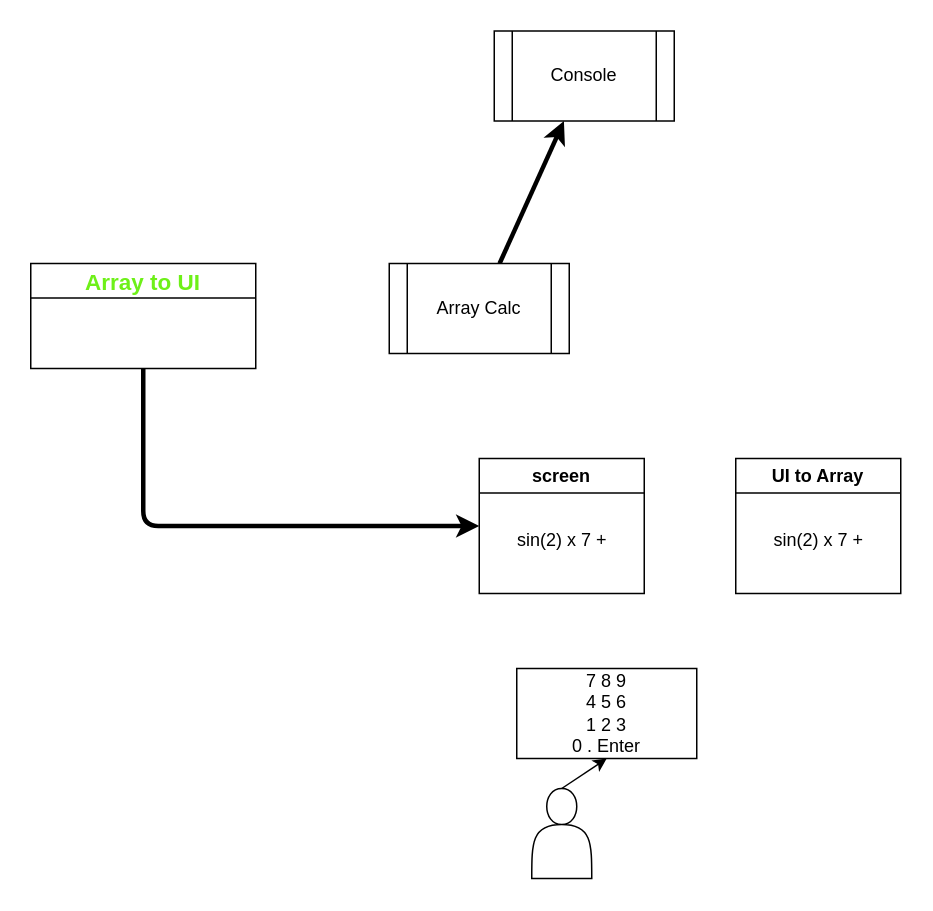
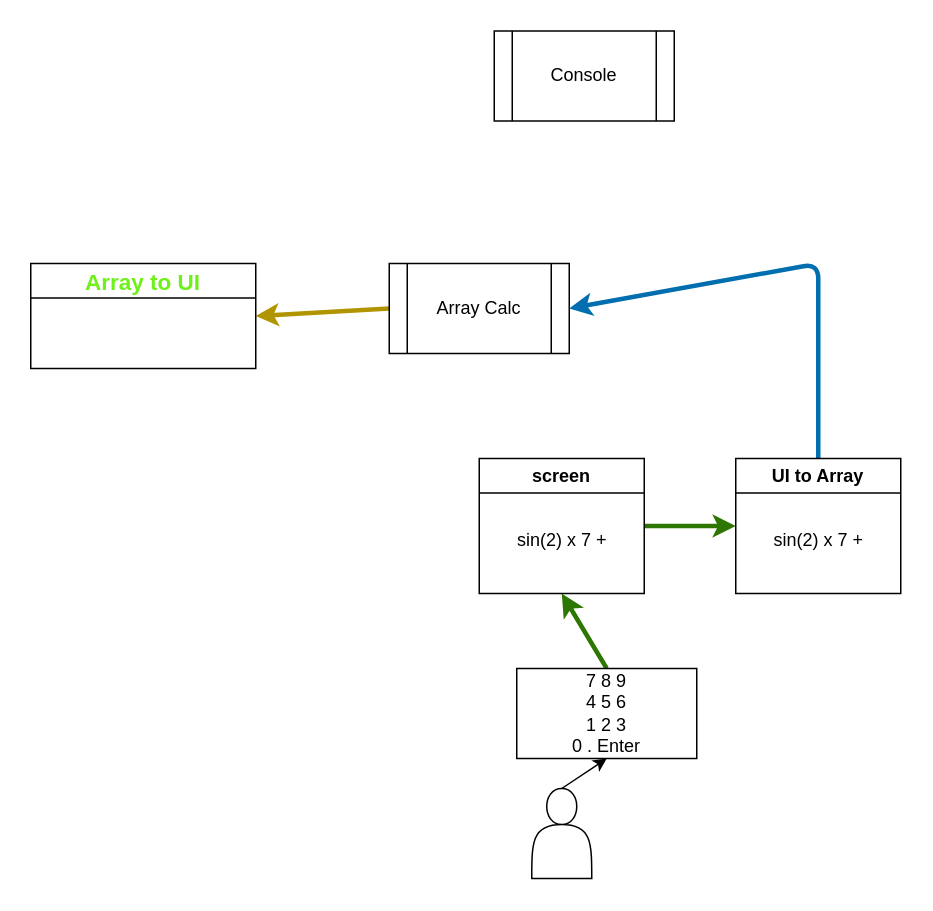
- <mxCell id="8" value="" style="edgeStyle=none;html=1;strokeWidth=3;" edge="1" parent="1" source="9" target="17"><mxGeometry relative="1" as="geometry" /></mxCell>
+ <mxCell id="14" style="edgeStyle=none;html=1;exitX=0.5;exitY=0;exitDx=0;exitDy=0;entryX=1;entryY=0.5;entryDx=0;entryDy=0;fillColor=#1ba1e2;strokeColor=#006EAF;strokeWidth=3;" edge="1" parent="1" source="15" target="9"><mxGeometry relative="1" as="geometry"><Array as="points"><mxPoint x="545" y="175" /></Array></mxGeometry></mxCell>
+ <mxCell id="7" style="edgeStyle=none;html=1;exitX=0;exitY=0.5;exitDx=0;exitDy=0;entryX=1;entryY=0.5;entryDx=0;entryDy=0;fontSize=15;fontColor=#6EF018;fillColor=#e3c800;strokeColor=#B09500;strokeWidth=3;" parent="1" source="9" target="11" edge="1"><mxGeometry relative="1" as="geometry" /></mxCell>
- <mxCell id="10" style="edgeStyle=none;html=1;entryX=0;entryY=0.5;entryDx=0;entryDy=0;strokeWidth=3;" edge="1" parent="1" source="11" target="5"><mxGeometry relative="1" as="geometry"><Array as="points"><mxPoint x="95" y="350" /></Array></mxGeometry></mxCell>
+ <mxCell id="4" style="edgeStyle=none;html=1;exitX=1;exitY=0.5;exitDx=0;exitDy=0;entryX=0;entryY=0.5;entryDx=0;entryDy=0;strokeWidth=3;fillColor=#60a917;strokeColor=#2D7600;" edge="1" parent="1" source="5" target="15"><mxGeometry relative="1" as="geometry" /></mxCell>
+ <mxCell id="2" style="edgeStyle=none;html=1;exitX=0.5;exitY=0;exitDx=0;exitDy=0;entryX=0.5;entryY=1;entryDx=0;entryDy=0;fillColor=#60a917;strokeColor=#2D7600;strokeWidth=3;" edge="1" parent="1" source="3" target="5"><mxGeometry relative="1" as="geometry" /></mxCell>
